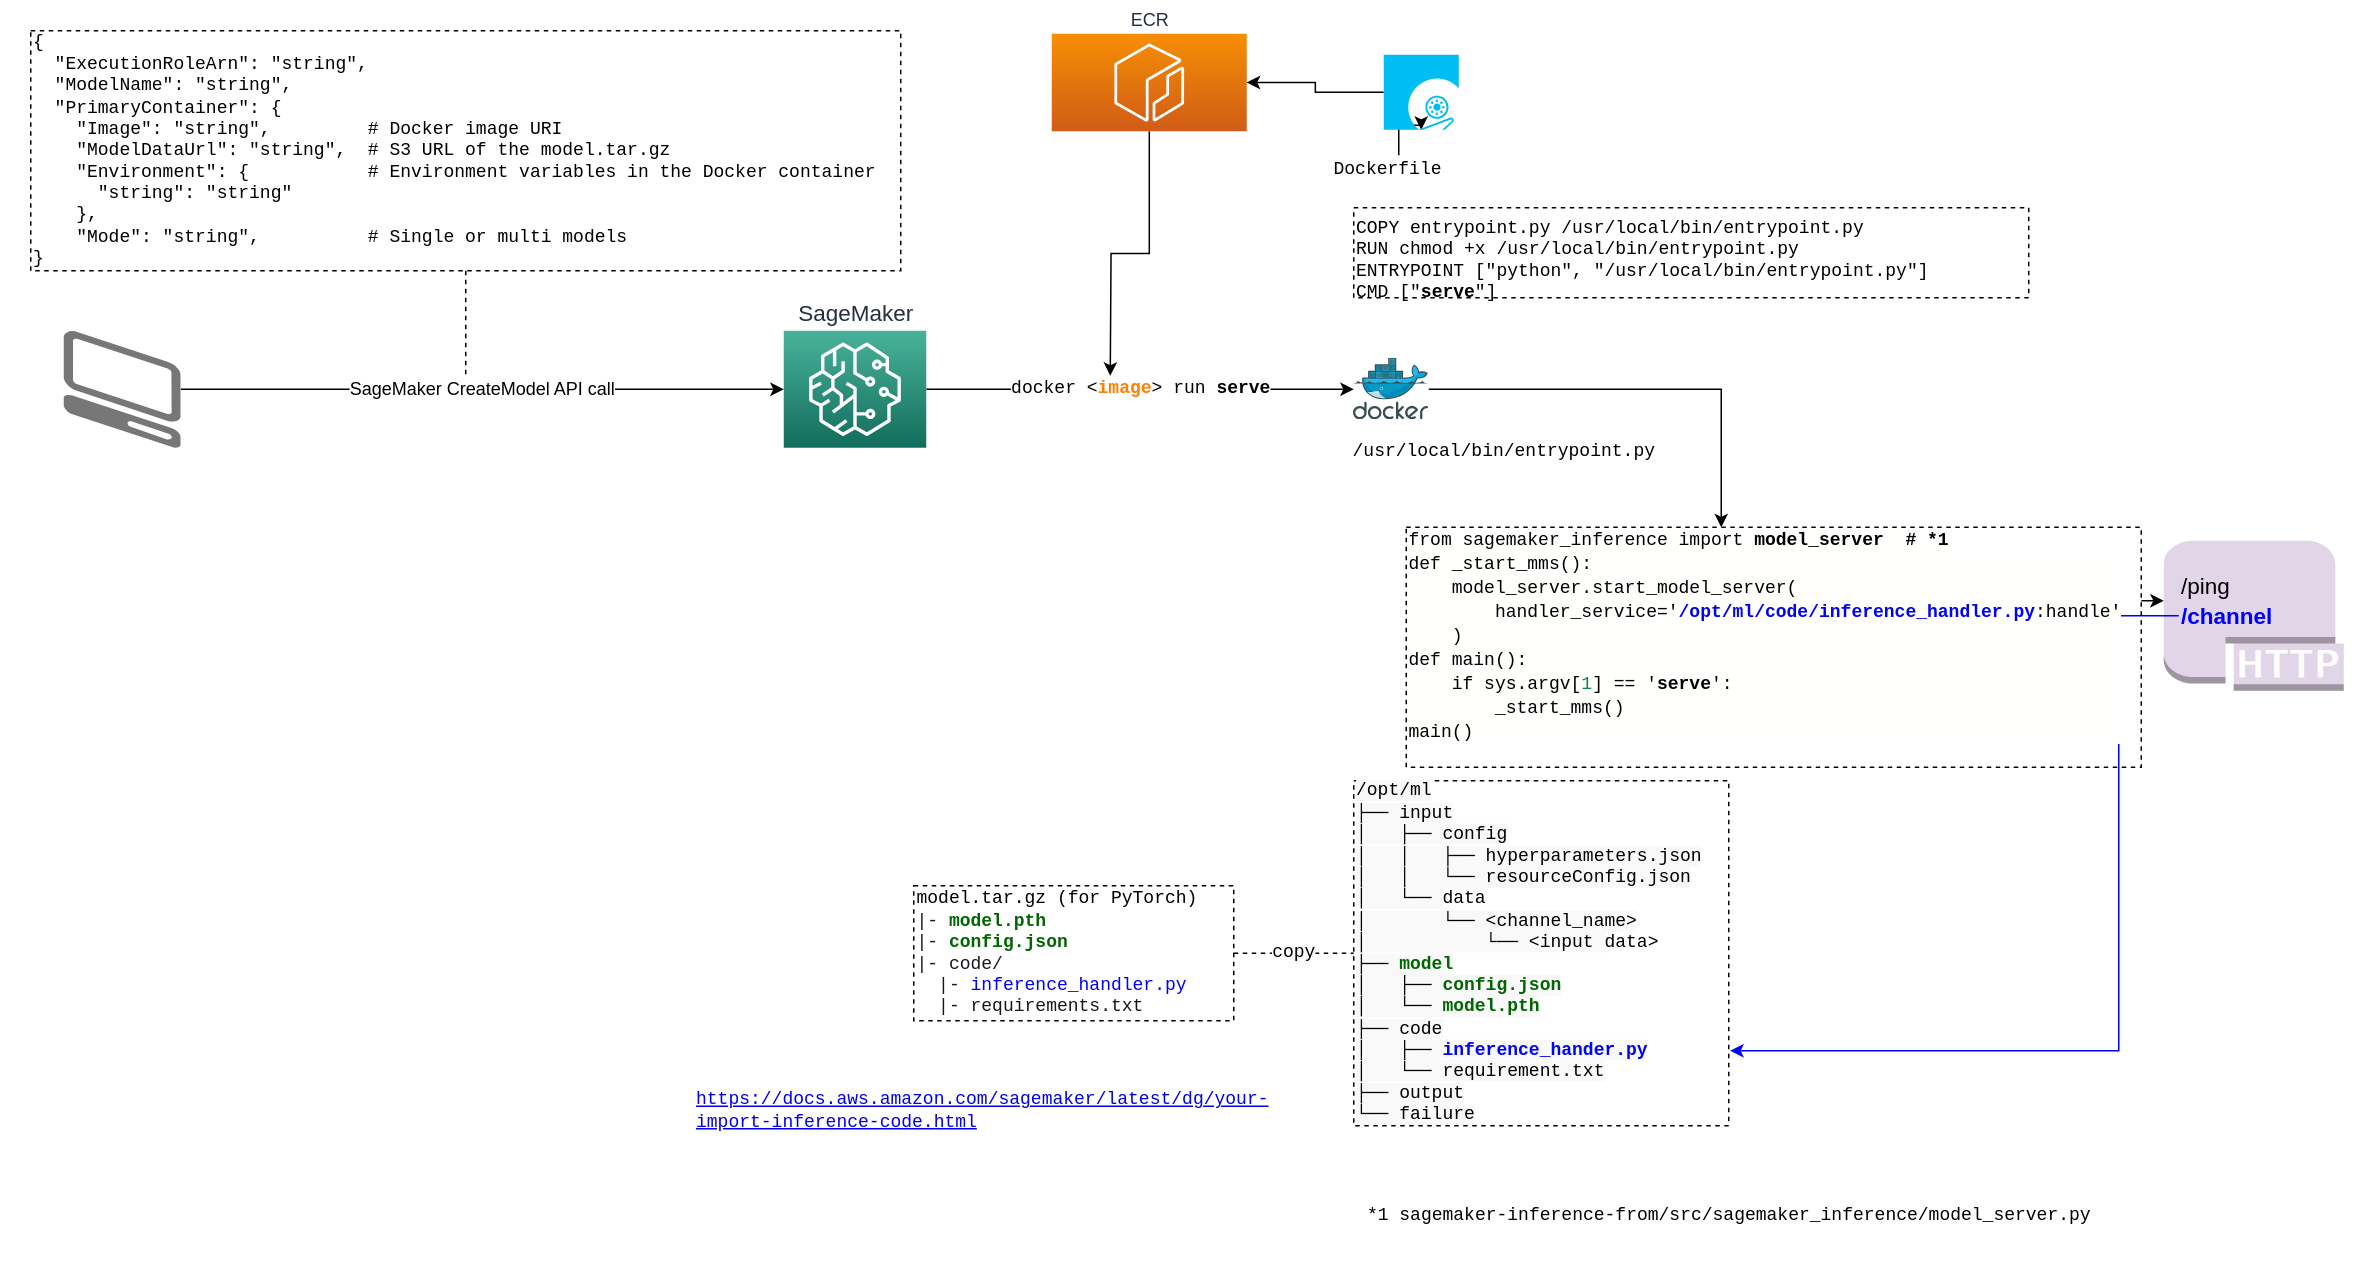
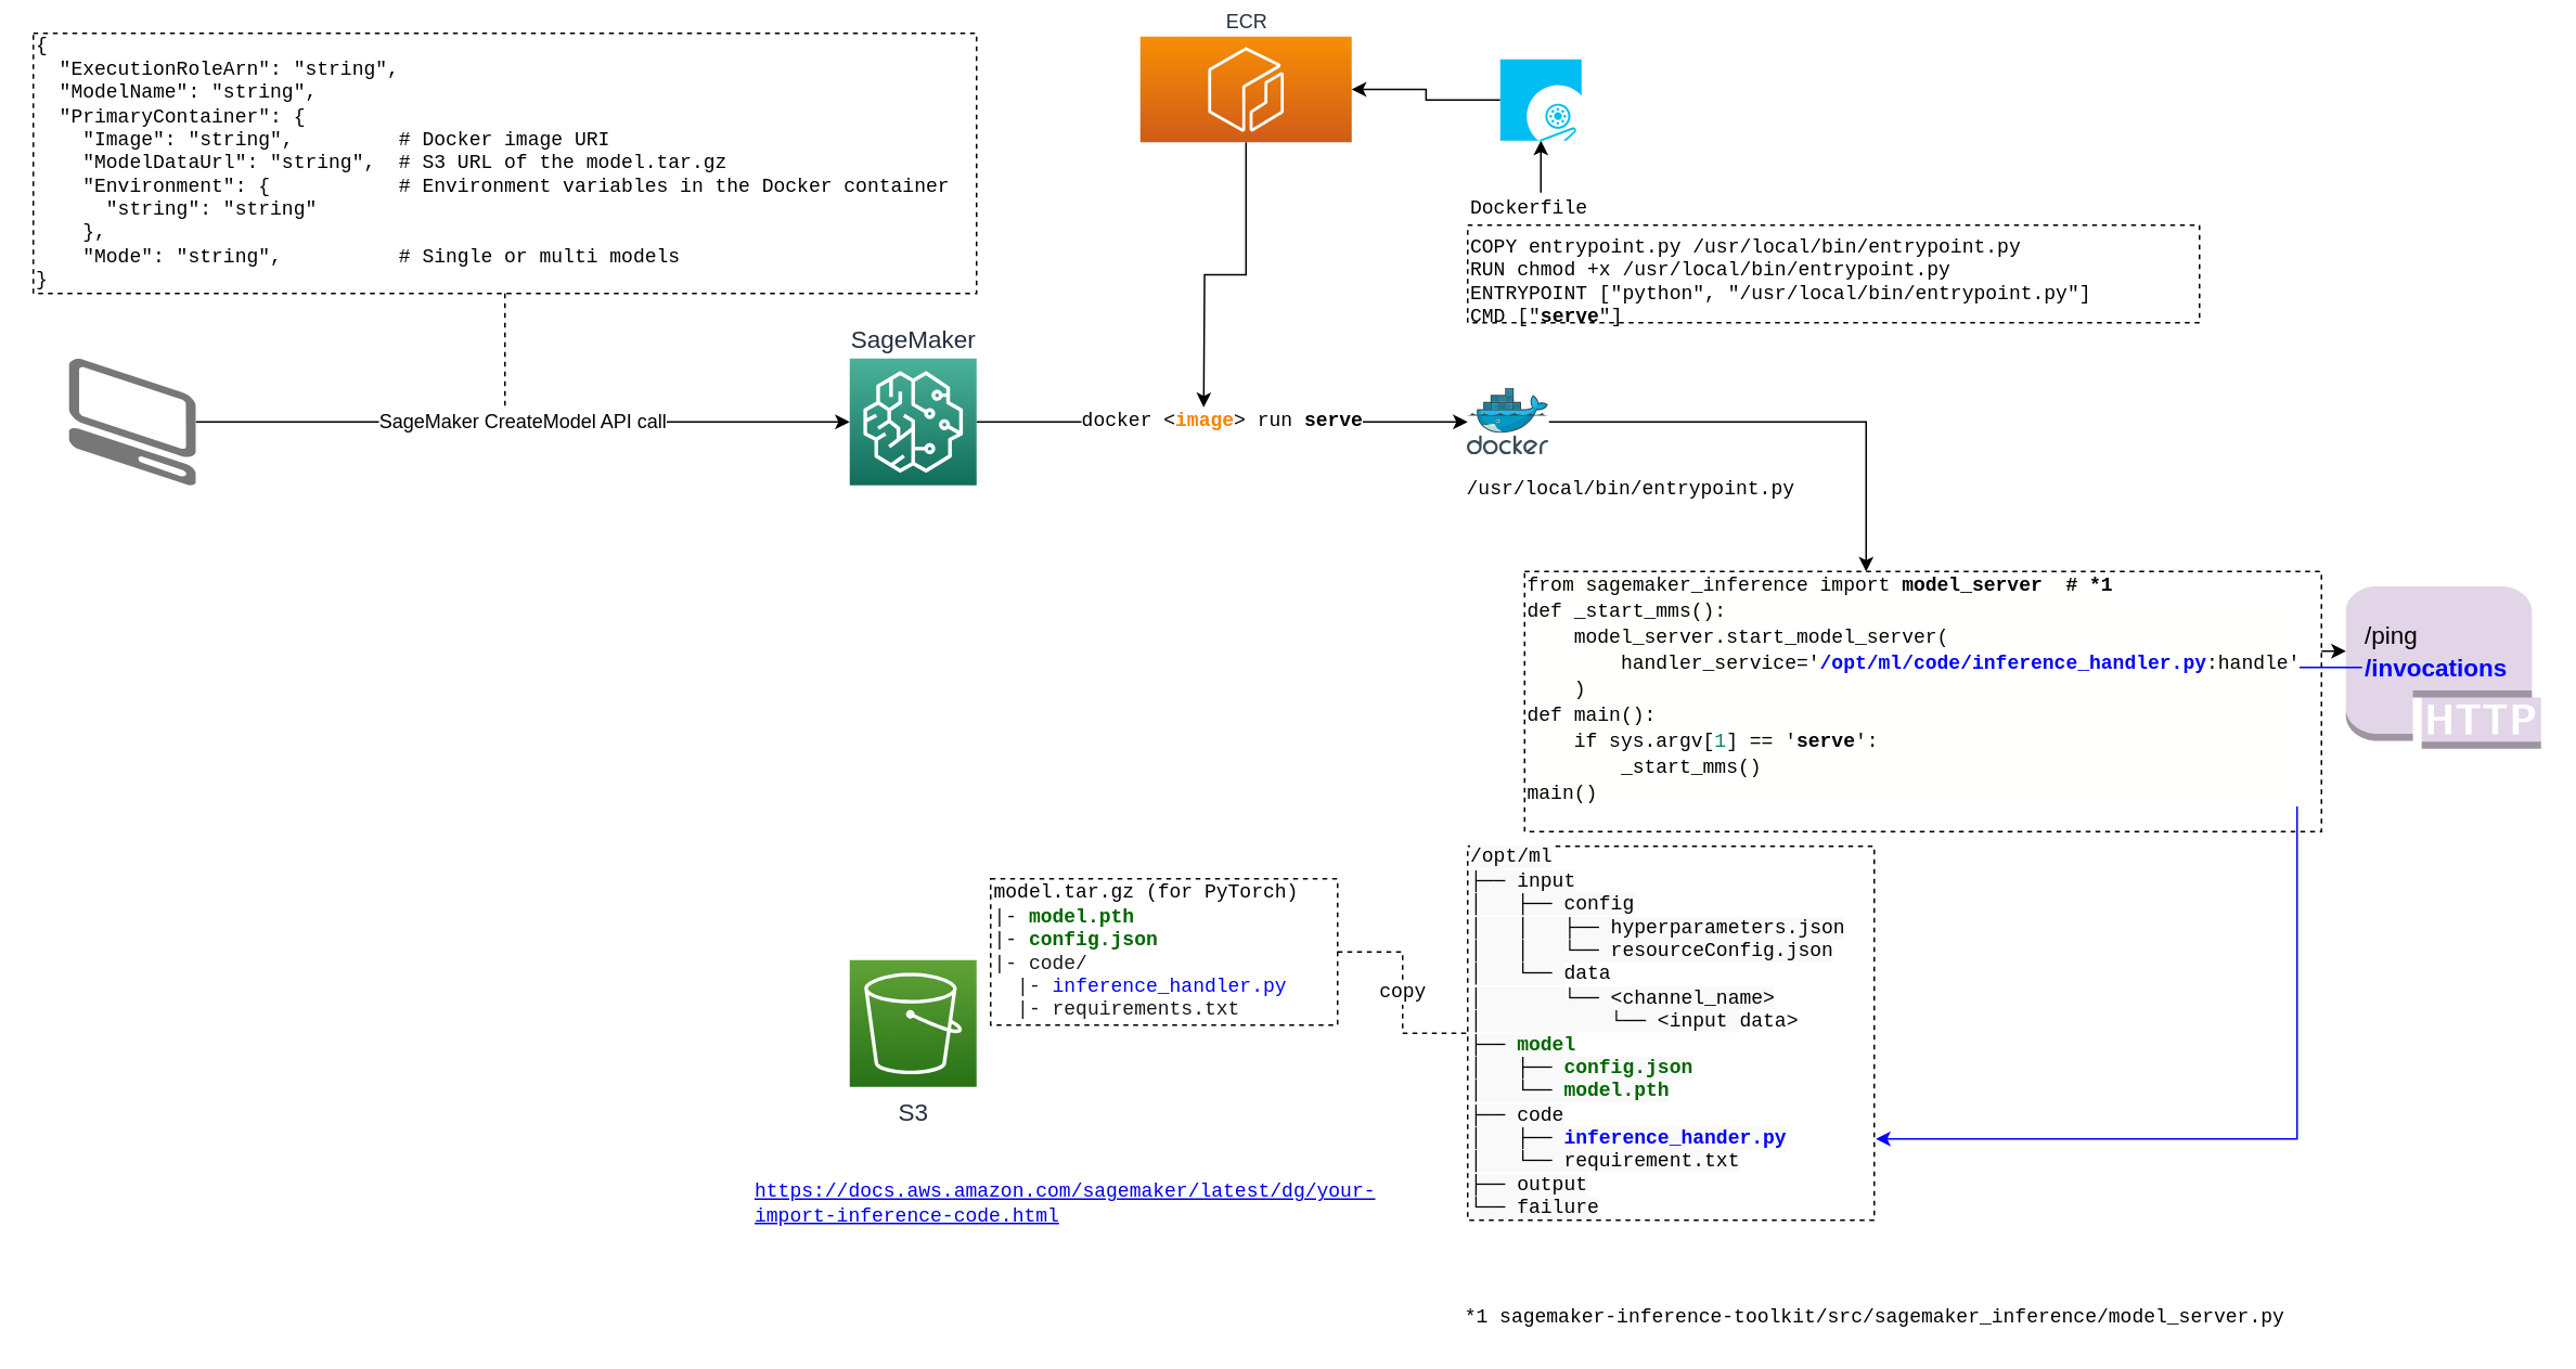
- <mxCell id="23" value="Dockerfile" style="text;html=1;align=left;verticalAlign=middle;resizable=0;points=[];autosize=1;fontFamily=Courier New;" vertex="1" parent="1"><mxGeometry x="887" y="103" width="90" height="20" as="geometry" /></mxCell>
+ <mxCell id="23" value="Dockerfile" style="text;html=1;align=left;verticalAlign=middle;resizable=0;points=[];autosize=1;fontFamily=Courier New;" vertex="1" parent="1"><mxGeometry x="902" y="118" width="90" height="20" as="geometry" /></mxCell>
- <mxCell id="3" value="SageMaker" style="outlineConnect=0;fontColor=#232F3E;gradientColor=#4AB29A;gradientDirection=north;fillColor=#116D5B;strokeColor=#ffffff;dashed=0;verticalLabelPosition=top;verticalAlign=bottom;align=center;html=1;fontSize=15;fontStyle=0;aspect=fixed;shape=mxgraph.aws4.resourceIcon;resIcon=mxgraph.aws4.sagemaker;labelPosition=center;" parent="1" vertex="1"><mxGeometry x="522" y="220" width="95" height="78" as="geometry" /></mxCell>
+ <mxCell id="3" value="SageMaker" style="outlineConnect=0;fontColor=#232F3E;gradientColor=#4AB29A;gradientDirection=north;fillColor=#116D5B;strokeColor=#ffffff;dashed=0;verticalLabelPosition=top;verticalAlign=bottom;align=center;html=1;fontSize=15;fontStyle=0;aspect=fixed;shape=mxgraph.aws4.resourceIcon;resIcon=mxgraph.aws4.sagemaker;labelPosition=center;" parent="1" vertex="1"><mxGeometry x="522" y="220" width="78" height="78" as="geometry" /></mxCell>
- <mxCell id="17" value="&lt;b&gt;&lt;font color=&quot;#0000ff&quot;&gt;/channel&lt;/font&gt;&lt;/b&gt;" style="text;html=1;align=left;verticalAlign=middle;resizable=0;points=[];autosize=1;fontSize=15;" parent="1" vertex="1"><mxGeometry x="1452" y="400" width="100" height="20" as="geometry" /></mxCell>
+ <mxCell id="17" value="&lt;b&gt;&lt;font color=&quot;#0000ff&quot;&gt;/invocations&lt;/font&gt;&lt;/b&gt;" style="text;html=1;align=left;verticalAlign=middle;resizable=0;points=[];autosize=1;fontSize=15;" parent="1" vertex="1"><mxGeometry x="1452" y="400" width="100" height="20" as="geometry" /></mxCell>
+ <mxCell id="4" value="S3" style="outlineConnect=0;fontColor=#232F3E;gradientColor=#60A337;gradientDirection=north;fillColor=#277116;strokeColor=#ffffff;dashed=0;verticalLabelPosition=bottom;verticalAlign=top;align=center;html=1;fontSize=15;fontStyle=0;aspect=fixed;shape=mxgraph.aws4.resourceIcon;resIcon=mxgraph.aws4.s3;" parent="1" vertex="1"><mxGeometry x="522" y="590" width="78" height="78" as="geometry" /></mxCell>
- <mxCell id="6" value="&lt;font style=&quot;font-size: 12px&quot;&gt;model.tar.gz (for PyTorch)&lt;br&gt;&lt;span style=&quot;white-space: pre-wrap ; background-color: rgb(255 , 255 , 255)&quot;&gt;&lt;font color=&quot;#16191f&quot; style=&quot;font-size: 12px&quot;&gt;|- &lt;/font&gt;&lt;b&gt;&lt;font color=&quot;#006600&quot; style=&quot;font-size: 12px&quot;&gt;model.pth&lt;/font&gt;&lt;/b&gt;&lt;font color=&quot;#16191f&quot; style=&quot;font-size: 12px&quot;&gt;&lt;br&gt;&lt;/font&gt;&lt;/span&gt;&lt;span style=&quot;white-space: pre-wrap ; background-color: rgb(255 , 255 , 255)&quot;&gt;&lt;font color=&quot;#16191f&quot; style=&quot;font-size: 12px&quot;&gt;|- &lt;/font&gt;&lt;b&gt;&lt;font color=&quot;#006600&quot; style=&quot;font-size: 12px&quot;&gt;config.json&lt;/font&gt;&lt;/b&gt;&lt;/span&gt;&lt;br style=&quot;color: rgb(22 , 25 , 31) ; white-space: pre-wrap&quot;&gt;&lt;span style=&quot;color: rgb(22 , 25 , 31) ; white-space: pre-wrap ; background-color: rgb(255 , 255 , 255)&quot;&gt;|- code/&lt;br&gt;  |- &lt;/span&gt;&lt;span style=&quot;white-space: pre-wrap ; background-color: rgb(255 , 255 , 255)&quot;&gt;&lt;font color=&quot;#0000ff&quot; style=&quot;font-size: 12px&quot;&gt;inference_handler.py&lt;/font&gt;&lt;font color=&quot;#16191f&quot; style=&quot;font-size: 12px&quot;&gt;&lt;br&gt;  |- requirements.txt&lt;/font&gt;&lt;/span&gt;&lt;/font&gt;" style="text;html=1;strokeColor=#000000;fillColor=none;align=left;verticalAlign=middle;rounded=0;dashed=1;fontFamily=Courier New;" parent="1" vertex="1"><mxGeometry x="608.67" y="590" width="213.33" height="90" as="geometry" /></mxCell>
+ <mxCell id="6" value="&lt;font style=&quot;font-size: 12px&quot;&gt;model.tar.gz (for PyTorch)&lt;br&gt;&lt;span style=&quot;white-space: pre-wrap ; background-color: rgb(255 , 255 , 255)&quot;&gt;&lt;font color=&quot;#16191f&quot; style=&quot;font-size: 12px&quot;&gt;|- &lt;/font&gt;&lt;b&gt;&lt;font color=&quot;#006600&quot; style=&quot;font-size: 12px&quot;&gt;model.pth&lt;/font&gt;&lt;/b&gt;&lt;font color=&quot;#16191f&quot; style=&quot;font-size: 12px&quot;&gt;&lt;br&gt;&lt;/font&gt;&lt;/span&gt;&lt;span style=&quot;white-space: pre-wrap ; background-color: rgb(255 , 255 , 255)&quot;&gt;&lt;font color=&quot;#16191f&quot; style=&quot;font-size: 12px&quot;&gt;|- &lt;/font&gt;&lt;b&gt;&lt;font color=&quot;#006600&quot; style=&quot;font-size: 12px&quot;&gt;config.json&lt;/font&gt;&lt;/b&gt;&lt;/span&gt;&lt;br style=&quot;color: rgb(22 , 25 , 31) ; white-space: pre-wrap&quot;&gt;&lt;span style=&quot;color: rgb(22 , 25 , 31) ; white-space: pre-wrap ; background-color: rgb(255 , 255 , 255)&quot;&gt;|- code/&lt;br&gt;  |- &lt;/span&gt;&lt;span style=&quot;white-space: pre-wrap ; background-color: rgb(255 , 255 , 255)&quot;&gt;&lt;font color=&quot;#0000ff&quot; style=&quot;font-size: 12px&quot;&gt;inference_handler.py&lt;/font&gt;&lt;font color=&quot;#16191f&quot; style=&quot;font-size: 12px&quot;&gt;&lt;br&gt;  |- requirements.txt&lt;/font&gt;&lt;/span&gt;&lt;/font&gt;" style="text;html=1;strokeColor=#000000;fillColor=none;align=left;verticalAlign=middle;rounded=0;dashed=1;fontFamily=Courier New;" parent="1" vertex="1"><mxGeometry x="608.67" y="540" width="213.33" height="90" as="geometry" /></mxCell>
- <mxCell id="28" value="*1 sagemaker-inference-from/src/sagemaker_inference/model_server.py" style="text;html=1;align=center;verticalAlign=middle;resizable=0;points=[];autosize=1;fontSize=12;fontFamily=Courier New;" vertex="1" parent="1"><mxGeometry x="892" y="800" width="520" height="20" as="geometry" /></mxCell>
+ <mxCell id="28" value="*1 sagemaker-inference-toolkit/src/sagemaker_inference/model_server.py" style="text;html=1;align=center;verticalAlign=middle;resizable=0;points=[];autosize=1;fontSize=12;fontFamily=Courier New;" vertex="1" parent="1"><mxGeometry x="892" y="800" width="520" height="20" as="geometry" /></mxCell>
